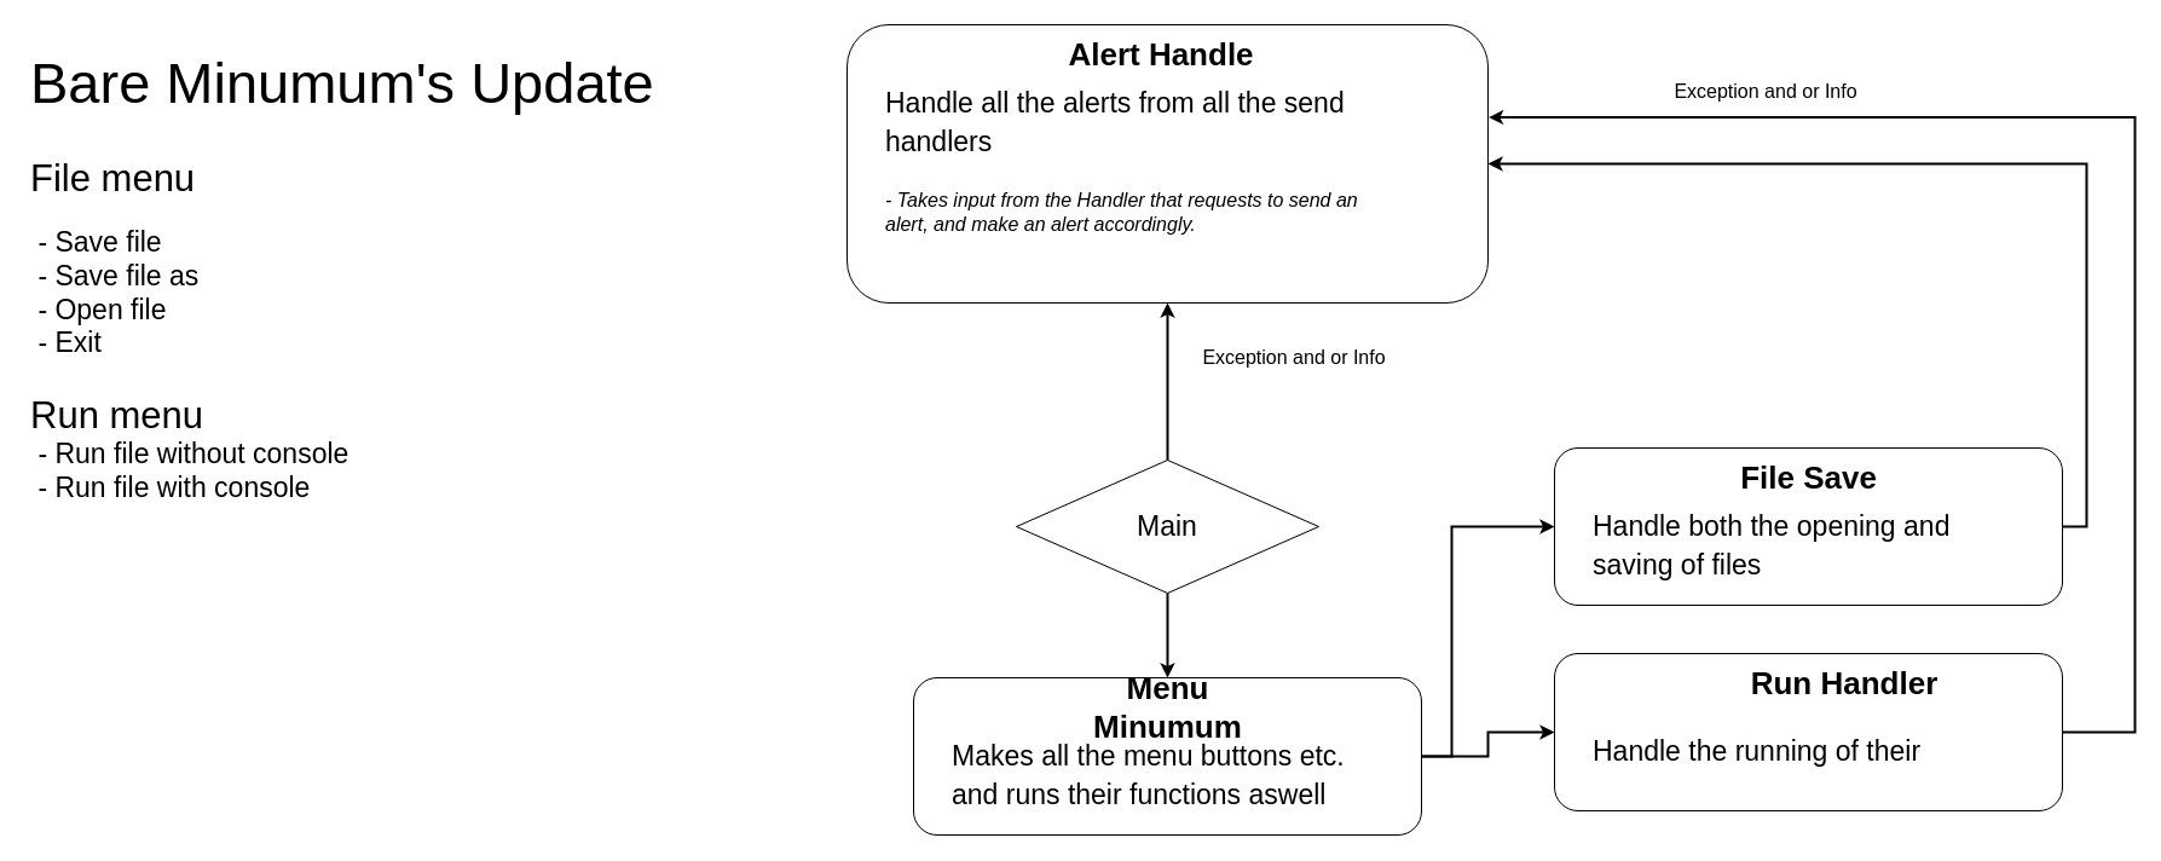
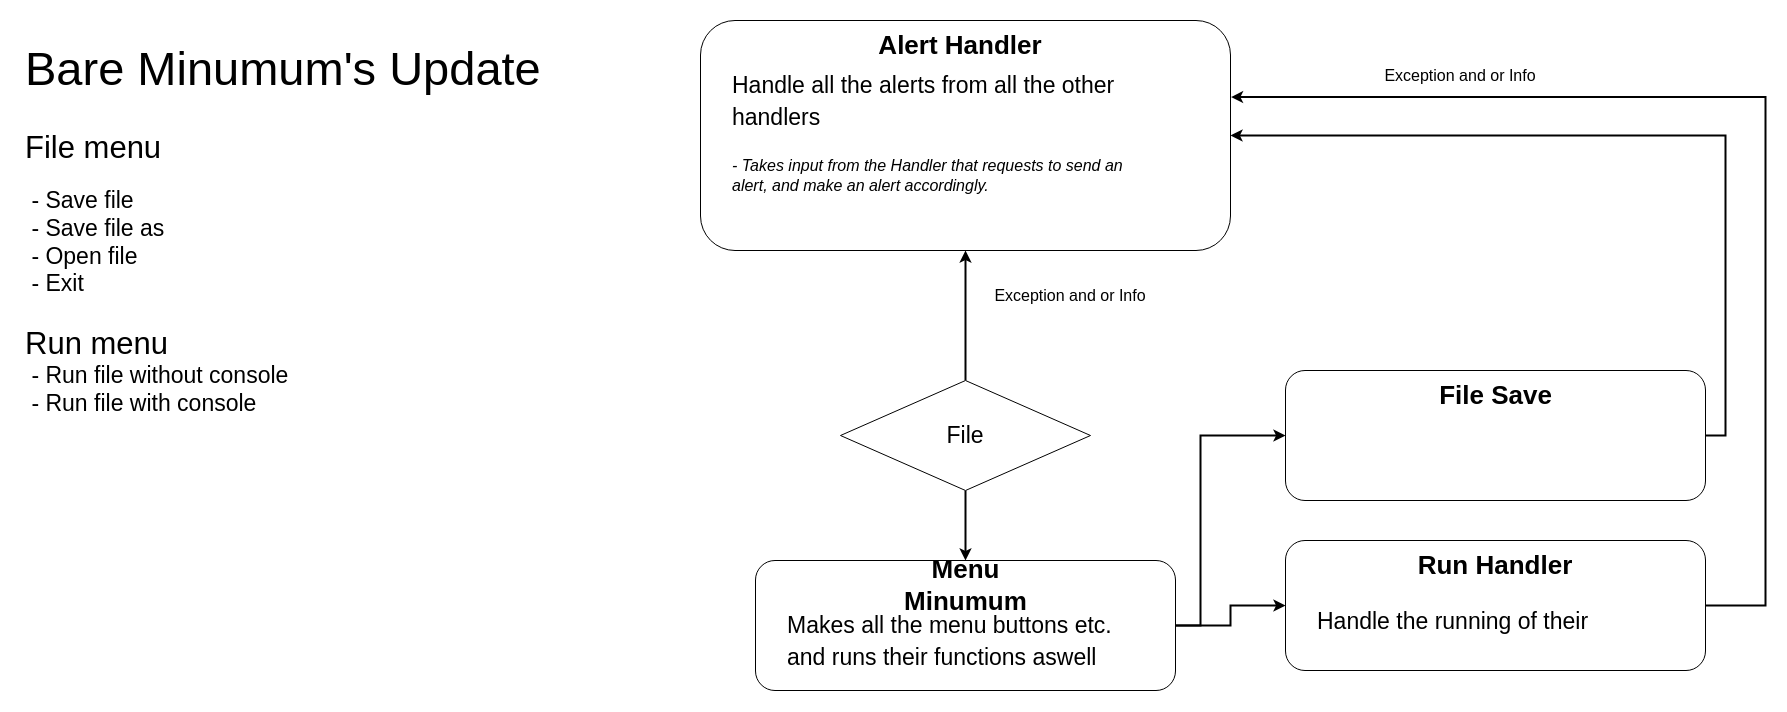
- <mxCell id="16" value="Alert Handle" style="text;html=1;strokeColor=none;fillColor=none;align=center;verticalAlign=middle;whiteSpace=wrap;rounded=0;fontSize=26;fontStyle=1" vertex="1" parent="1"><mxGeometry x="871.25" y="30" width="177.5" height="30" as="geometry" /></mxCell>
+ <mxCell id="16" value="Alert Handler" style="text;html=1;strokeColor=none;fillColor=none;align=center;verticalAlign=middle;whiteSpace=wrap;rounded=0;fontSize=26;fontStyle=1" vertex="1" parent="1"><mxGeometry x="871.25" y="30" width="177.5" height="30" as="geometry" /></mxCell>
- <mxCell id="17" value="&lt;span style=&quot;font-size: 23px;&quot;&gt;Handle all the alerts from all the send handlers&lt;br&gt;&lt;/span&gt;" style="text;html=1;strokeColor=none;fillColor=none;align=left;verticalAlign=middle;whiteSpace=wrap;rounded=0;fontSize=26;" vertex="1" parent="1"><mxGeometry x="730" y="70" width="460" height="60" as="geometry" /></mxCell>
+ <mxCell id="17" value="&lt;span style=&quot;font-size: 23px;&quot;&gt;Handle all the alerts from all the other handlers&lt;br&gt;&lt;/span&gt;" style="text;html=1;strokeColor=none;fillColor=none;align=left;verticalAlign=middle;whiteSpace=wrap;rounded=0;fontSize=26;" vertex="1" parent="1"><mxGeometry x="730" y="70" width="460" height="60" as="geometry" /></mxCell>
- <mxCell id="5" value="&lt;font style=&quot;font-size: 23px;&quot;&gt;Main&lt;/font&gt;" style="text;html=1;strokeColor=none;fillColor=none;align=center;verticalAlign=middle;whiteSpace=wrap;rounded=0;" parent="1" vertex="1"><mxGeometry x="935" y="420" width="60" height="30" as="geometry" /></mxCell>
+ <mxCell id="5" value="&lt;font style=&quot;font-size: 23px;&quot;&gt;File&lt;/font&gt;" style="text;html=1;strokeColor=none;fillColor=none;align=center;verticalAlign=middle;whiteSpace=wrap;rounded=0;" parent="1" vertex="1"><mxGeometry x="935" y="420" width="60" height="30" as="geometry" /></mxCell>
- <mxCell id="10" value="&lt;font style=&quot;font-size: 23px;&quot;&gt;Handle both the opening and saving of files&lt;/font&gt;" style="text;html=1;strokeColor=none;fillColor=none;align=left;verticalAlign=middle;whiteSpace=wrap;rounded=0;fontSize=26;" vertex="1" parent="1"><mxGeometry x="1315" y="420" width="360" height="60" as="geometry" /></mxCell>
- <mxCell id="13" value="Run Handler" style="text;html=1;strokeColor=none;fillColor=none;align=center;verticalAlign=middle;whiteSpace=wrap;rounded=0;fontSize=26;fontStyle=1" vertex="1" parent="1"><mxGeometry x="1441.25" y="550" width="167.5" height="30" as="geometry" /></mxCell>
+ <mxCell id="13" value="Run Handler" style="text;html=1;strokeColor=none;fillColor=none;align=center;verticalAlign=middle;whiteSpace=wrap;rounded=0;fontSize=26;fontStyle=1" vertex="1" parent="1"><mxGeometry x="1411.25" y="550" width="167.5" height="30" as="geometry" /></mxCell>
